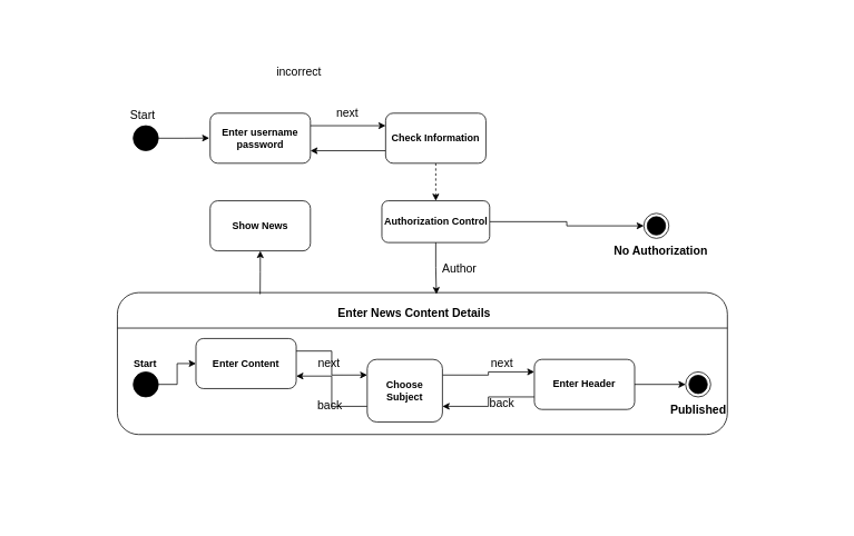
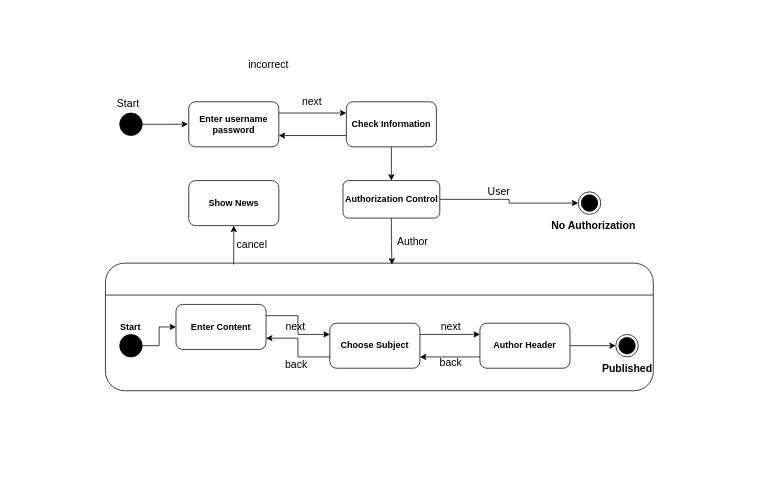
- <mxCell id="25" style="edgeStyle=orthogonalEdgeStyle;rounded=0;orthogonalLoop=1;jettySize=auto;html=1;entryX=0.5;entryY=0;entryDx=0;entryDy=0;fontSize=14;startArrow=none;startFill=0;endArrow=classic;endFill=1;dashed=1;" edge="1" parent="1" source="27" target="32"><mxGeometry relative="1" as="geometry" /></mxCell>
+ <mxCell id="25" style="edgeStyle=orthogonalEdgeStyle;rounded=0;orthogonalLoop=1;jettySize=auto;html=1;entryX=0.5;entryY=0;entryDx=0;entryDy=0;fontSize=14;startArrow=none;startFill=0;endArrow=classic;endFill=1;" edge="1" parent="1" source="27" target="32"><mxGeometry relative="1" as="geometry" /></mxCell>
+ <mxCell id="24" value="User" style="text;html=1;align=center;verticalAlign=middle;resizable=0;points=[];autosize=1;strokeColor=none;fillColor=none;fontSize=14;" vertex="1" parent="1"><mxGeometry x="639" y="240" width="50" height="30" as="geometry" /></mxCell>
+ <mxCell id="38" value="&lt;font style=&quot;font-size: 14px;&quot;&gt;cancel&lt;/font&gt;" style="text;html=1;align=center;verticalAlign=middle;resizable=0;points=[];autosize=1;strokeColor=none;fillColor=none;fontSize=20;" vertex="1" parent="1"><mxGeometry x="305" y="302" width="60" height="40" as="geometry" /></mxCell>
- <mxCell id="15" value="&lt;b&gt;&lt;font style=&quot;font-size: 14px;&quot;&gt;Enter News Content Details&lt;/font&gt;&lt;/b&gt;" style="text;html=1;align=center;verticalAlign=middle;resizable=0;points=[];autosize=1;strokeColor=none;fillColor=none;" vertex="1" parent="1"><mxGeometry x="390" y="360" width="210" height="30" as="geometry" /></mxCell>
- <mxCell id="13" value="&lt;b&gt;Enter Header&lt;/b&gt;" style="rounded=1;whiteSpace=wrap;html=1;" vertex="1" parent="1"><mxGeometry x="639" y="430" width="120" height="60" as="geometry" /></mxCell>
+ <mxCell id="13" value="&lt;b&gt;Author Header&lt;/b&gt;" style="rounded=1;whiteSpace=wrap;html=1;" vertex="1" parent="1"><mxGeometry x="639" y="430" width="120" height="60" as="geometry" /></mxCell>
- <mxCell id="10" value="&lt;b&gt;Choose Subject&lt;/b&gt;" style="rounded=1;whiteSpace=wrap;html=1;" vertex="1" parent="1"><mxGeometry x="439" y="430" width="90" height="75" as="geometry" /></mxCell>
+ <mxCell id="10" value="&lt;b&gt;Choose Subject&lt;/b&gt;" style="rounded=1;whiteSpace=wrap;html=1;" vertex="1" parent="1"><mxGeometry x="439" y="430" width="120" height="60" as="geometry" /></mxCell>
